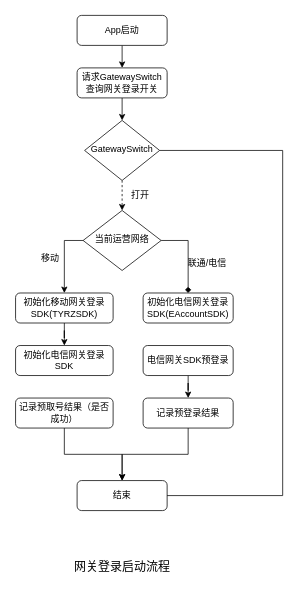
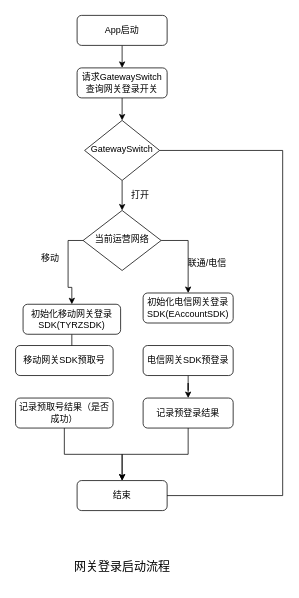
- <mxCell id="5" style="edgeStyle=orthogonalEdgeStyle;rounded=0;orthogonalLoop=1;jettySize=auto;html=1;exitX=0.5;exitY=1;exitDx=0;exitDy=0;entryX=0.5;entryY=0;entryDx=0;entryDy=0;dashed=1;" edge="1" parent="1" source="6" target="9"><mxGeometry relative="1" as="geometry" /></mxCell>
+ <mxCell id="5" style="edgeStyle=orthogonalEdgeStyle;rounded=0;orthogonalLoop=1;jettySize=auto;html=1;exitX=0.5;exitY=1;exitDx=0;exitDy=0;entryX=0.5;entryY=0;entryDx=0;entryDy=0;" edge="1" parent="1" source="6" target="9"><mxGeometry relative="1" as="geometry" /></mxCell>
- <mxCell id="7" style="edgeStyle=orthogonalEdgeStyle;rounded=0;orthogonalLoop=1;jettySize=auto;html=1;exitX=1;exitY=0.5;exitDx=0;exitDy=0;entryX=0.5;entryY=0;entryDx=0;entryDy=0;endArrow=diamond;" edge="1" parent="1" source="9" target="18"><mxGeometry relative="1" as="geometry" /></mxCell>
+ <mxCell id="7" style="edgeStyle=orthogonalEdgeStyle;rounded=0;orthogonalLoop=1;jettySize=auto;html=1;exitX=1;exitY=0.5;exitDx=0;exitDy=0;entryX=0.5;entryY=0;entryDx=0;entryDy=0;" edge="1" parent="1" source="9" target="18"><mxGeometry relative="1" as="geometry" /></mxCell>
- <mxCell id="14" value="初始化移动网关登录SDK(TYRZSDK)" style="rounded=1;whiteSpace=wrap;html=1;" vertex="1" parent="1"><mxGeometry x="20" y="390" width="130" height="40" as="geometry" /></mxCell>
+ <mxCell id="14" value="初始化移动网关登录SDK(TYRZSDK)" style="rounded=1;whiteSpace=wrap;html=1;" vertex="1" parent="1"><mxGeometry x="30" y="405" width="130" height="40" as="geometry" /></mxCell>
- <mxCell id="15" value="初始化电信网关登录SDK" style="rounded=1;whiteSpace=wrap;html=1;" vertex="1" parent="1"><mxGeometry x="20" y="460" width="130" height="40" as="geometry" /></mxCell>
+ <mxCell id="15" value="移动网关SDK预取号" style="rounded=1;whiteSpace=wrap;html=1;" vertex="1" parent="1"><mxGeometry x="20" y="460" width="130" height="40" as="geometry" /></mxCell>
